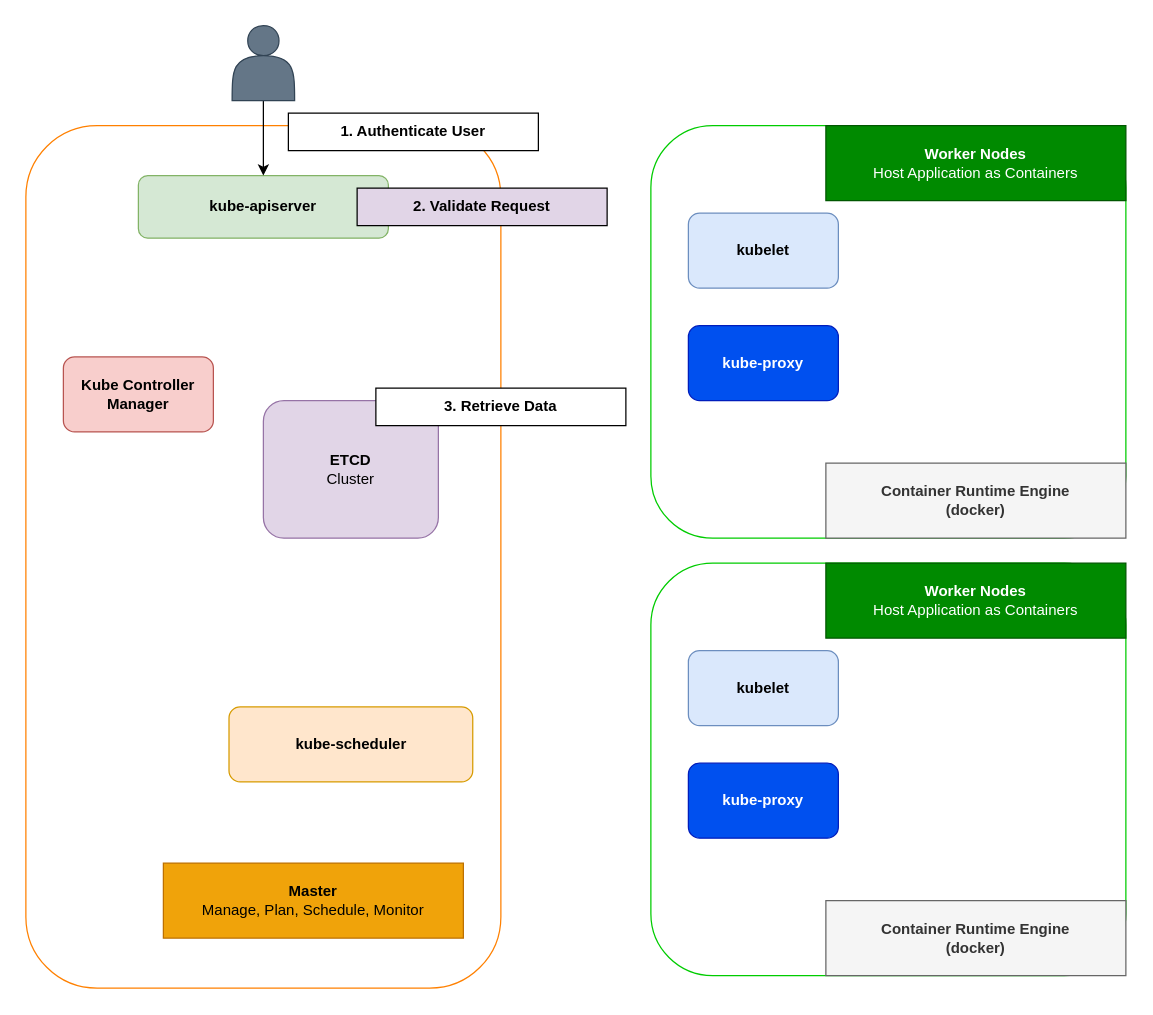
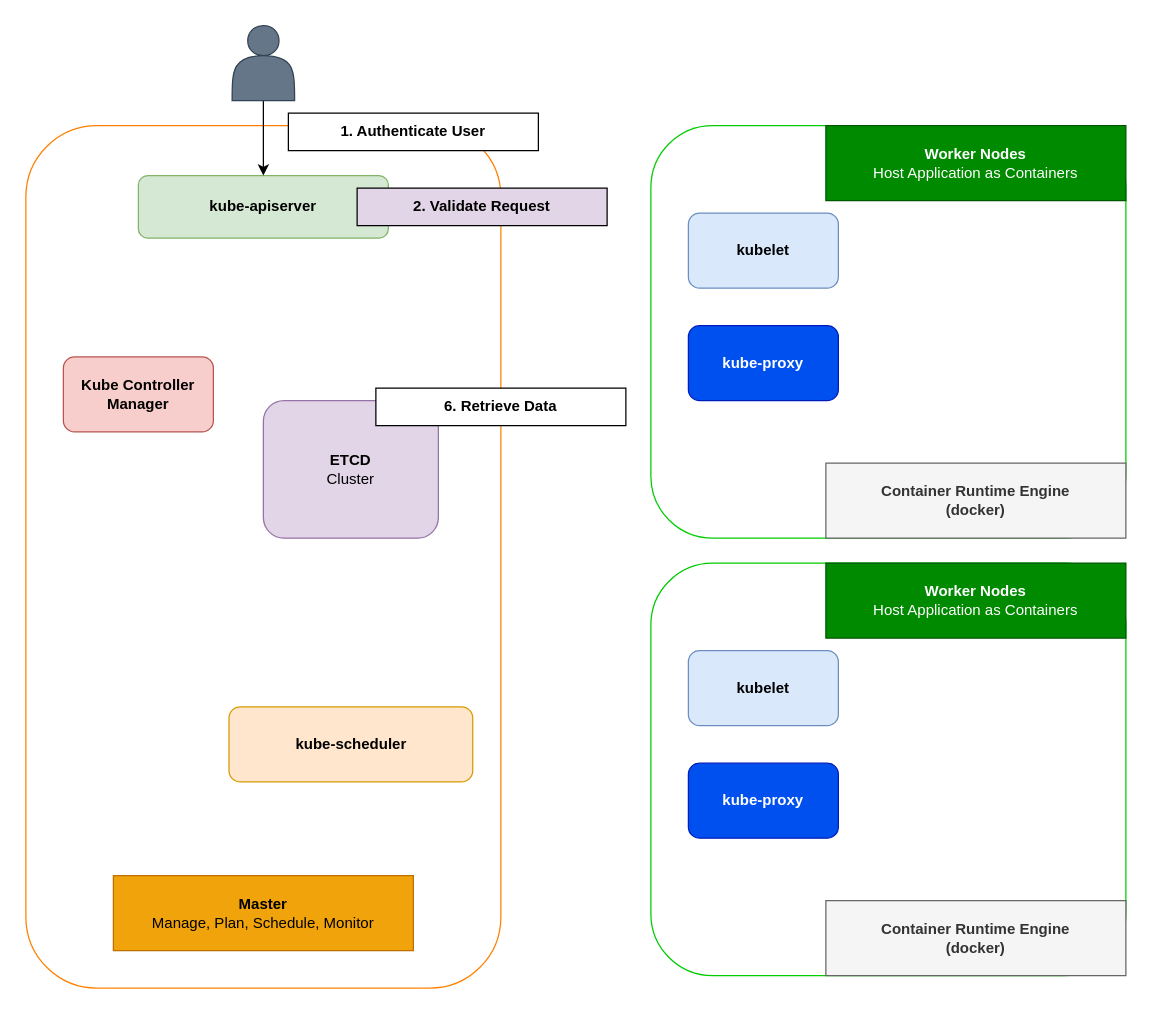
- <mxCell id="22" value="&lt;b&gt;3. Retrieve Data&lt;/b&gt;" style="rounded=0;whiteSpace=wrap;html=1;strokeColor=#000000;" vertex="1" parent="1"><mxGeometry x="300" y="310" width="200" height="30" as="geometry" /></mxCell>
+ <mxCell id="22" value="&lt;b&gt;6. Retrieve Data&lt;/b&gt;" style="rounded=0;whiteSpace=wrap;html=1;strokeColor=#000000;" vertex="1" parent="1"><mxGeometry x="300" y="310" width="200" height="30" as="geometry" /></mxCell>
- <mxCell id="15" value="&lt;b&gt;Master&lt;/b&gt;&lt;br&gt;Manage, Plan, Schedule, Monitor" style="rounded=0;whiteSpace=wrap;html=1;fillColor=#f0a30a;strokeColor=#BD7000;fontColor=#000000;" parent="1" vertex="1"><mxGeometry x="130" y="690" width="240" height="60" as="geometry" /></mxCell>
+ <mxCell id="15" value="&lt;b&gt;Master&lt;/b&gt;&lt;br&gt;Manage, Plan, Schedule, Monitor" style="rounded=0;whiteSpace=wrap;html=1;fillColor=#f0a30a;strokeColor=#BD7000;fontColor=#000000;" parent="1" vertex="1"><mxGeometry x="90" y="700" width="240" height="60" as="geometry" /></mxCell>
